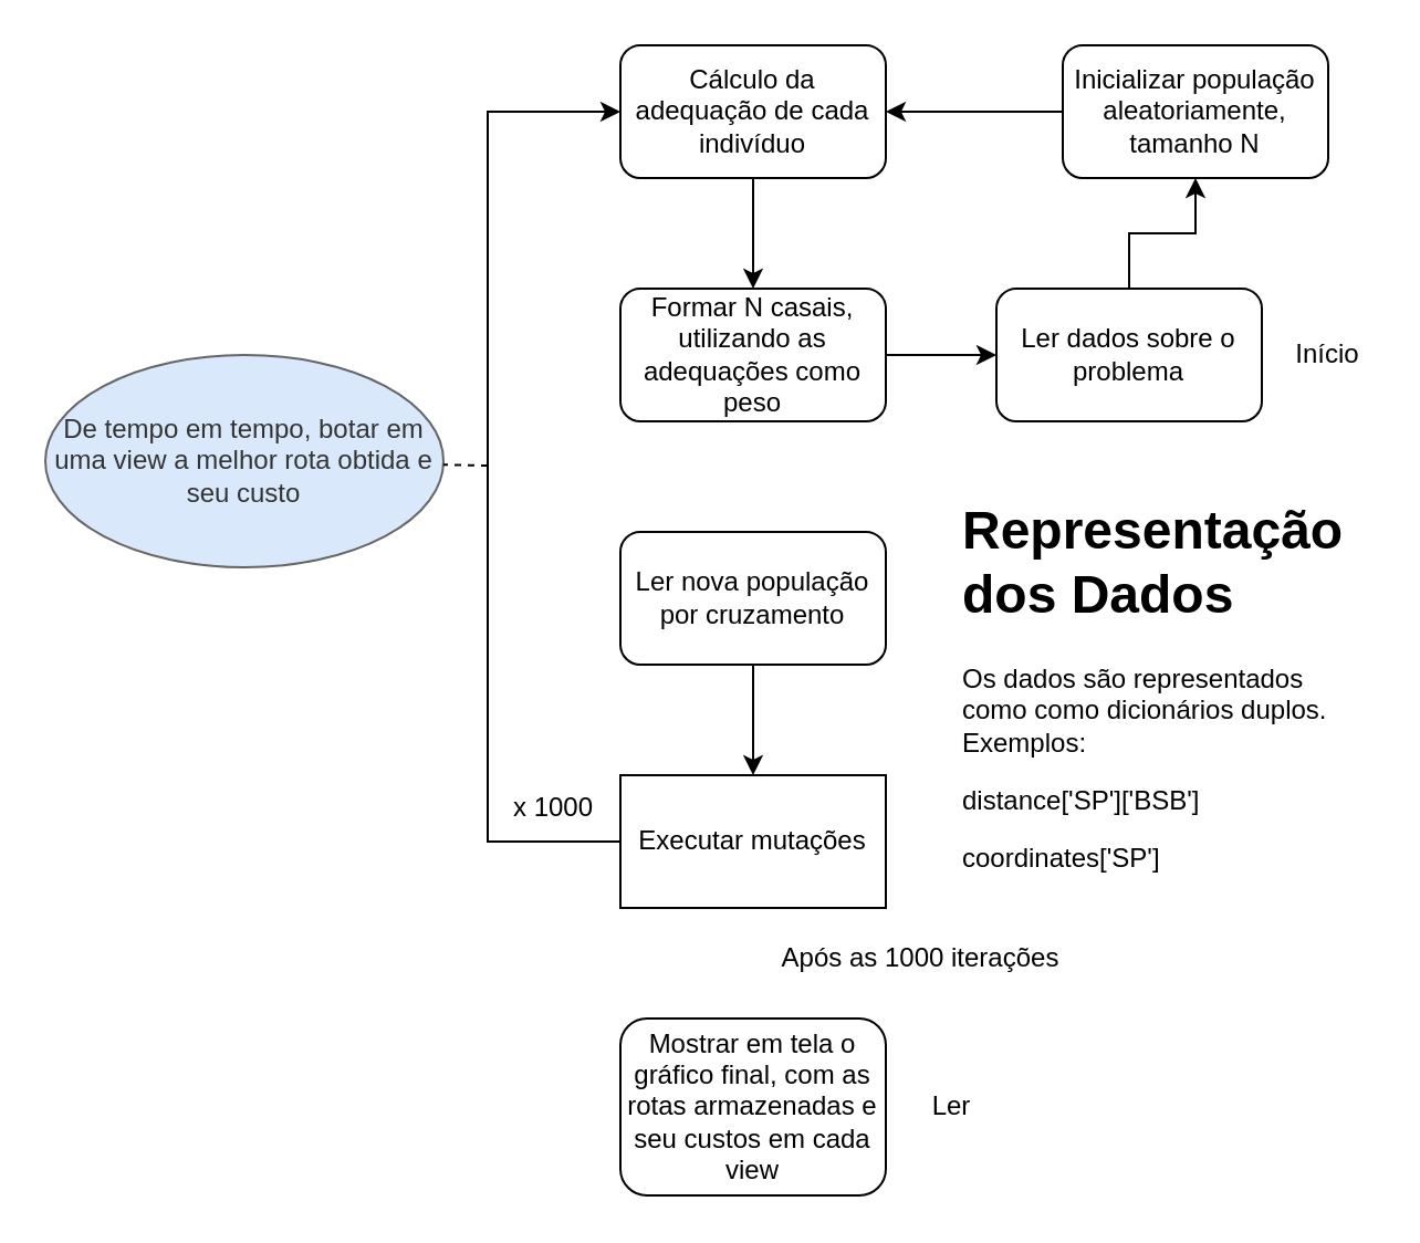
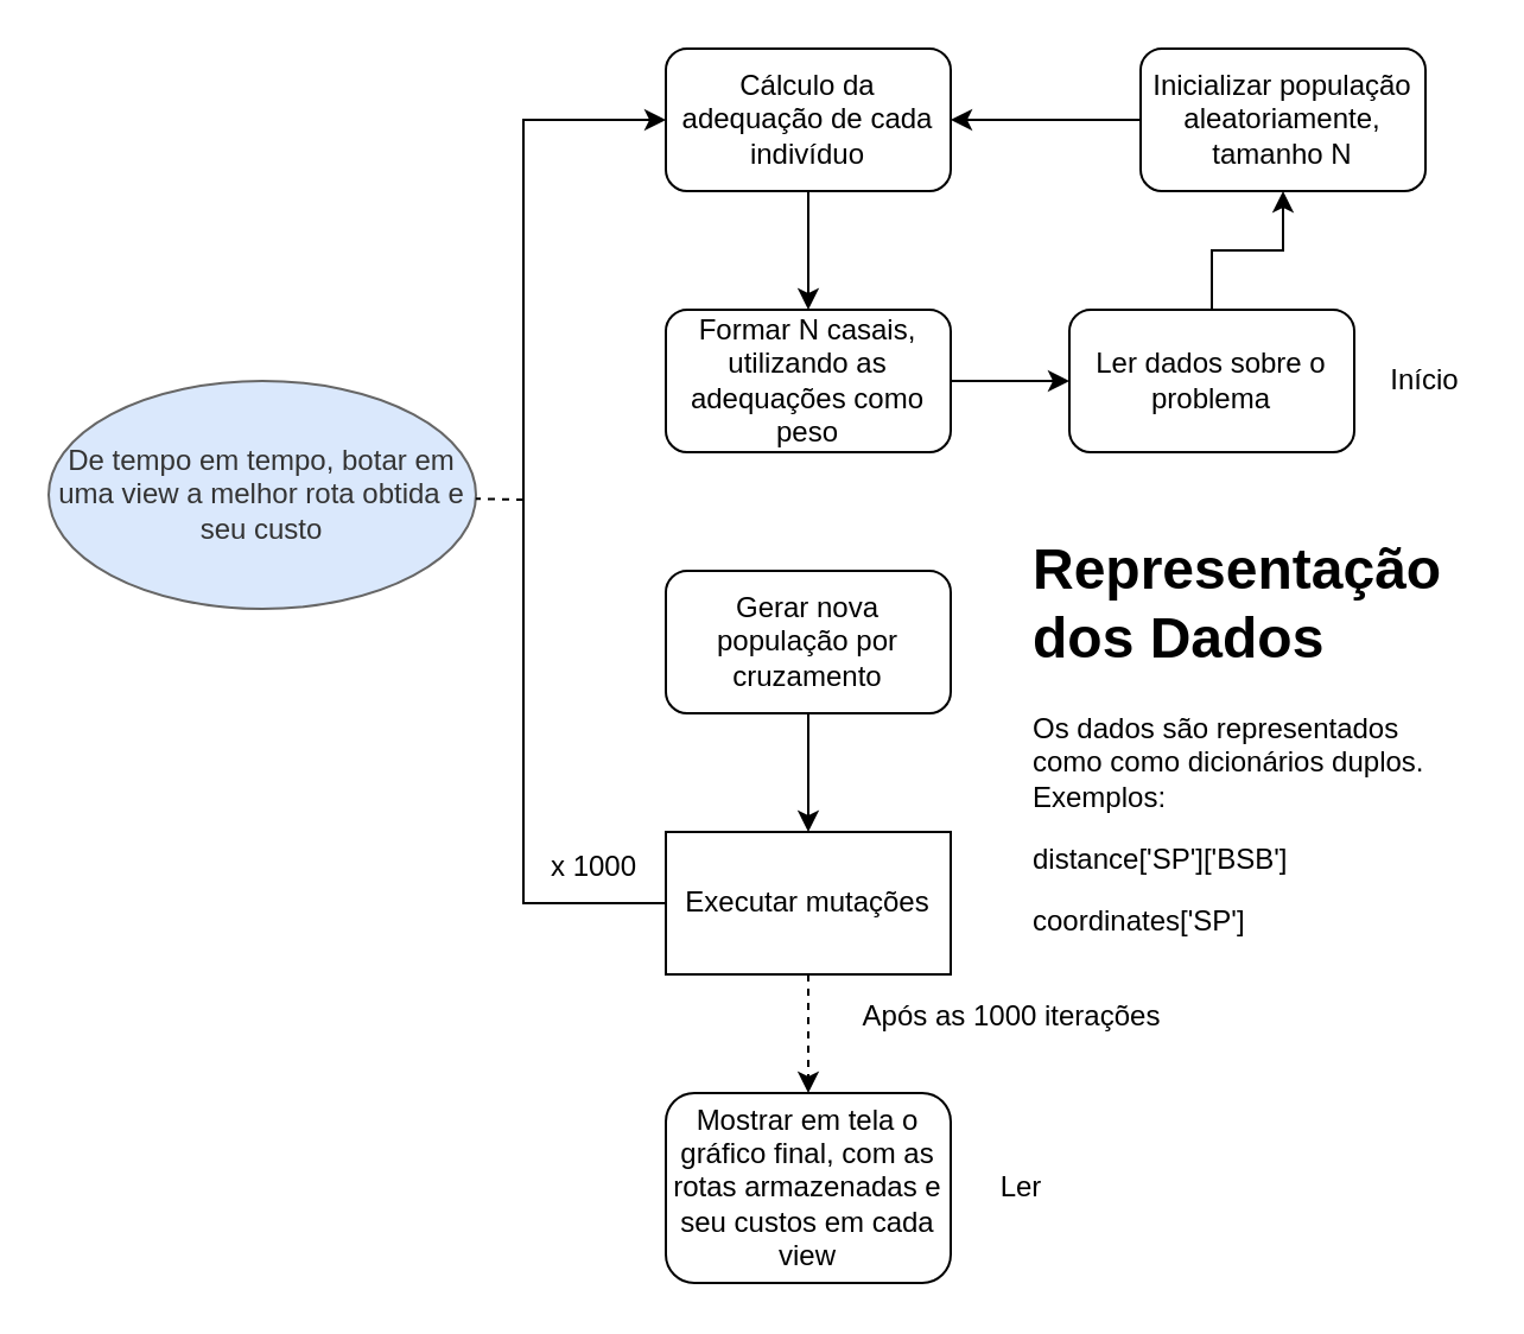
- <mxCell id="9" value="Ler nova população por cruzamento" style="rounded=1;whiteSpace=wrap;html=1;" vertex="1" parent="1"><mxGeometry x="280" y="240" width="120" height="60" as="geometry" /></mxCell>
+ <mxCell id="9" value="Gerar nova população por cruzamento" style="rounded=1;whiteSpace=wrap;html=1;" vertex="1" parent="1"><mxGeometry x="280" y="240" width="120" height="60" as="geometry" /></mxCell>
+ <mxCell id="11" style="edgeStyle=orthogonalEdgeStyle;rounded=0;orthogonalLoop=1;jettySize=auto;html=1;dashed=1;" edge="1" parent="1" source="12" target="16"><mxGeometry relative="1" as="geometry" /></mxCell>
- <mxCell id="17" value="Após as 1000 iterações" style="text;html=1;strokeColor=none;fillColor=none;align=center;verticalAlign=middle;whiteSpace=wrap;rounded=0;" vertex="1" parent="1"><mxGeometry x="351" y="423" width="130" height="20" as="geometry" /></mxCell>
+ <mxCell id="17" value="Após as 1000 iterações" style="text;html=1;strokeColor=none;fillColor=none;align=center;verticalAlign=middle;whiteSpace=wrap;rounded=0;" vertex="1" parent="1"><mxGeometry x="361" y="418" width="130" height="20" as="geometry" /></mxCell>
